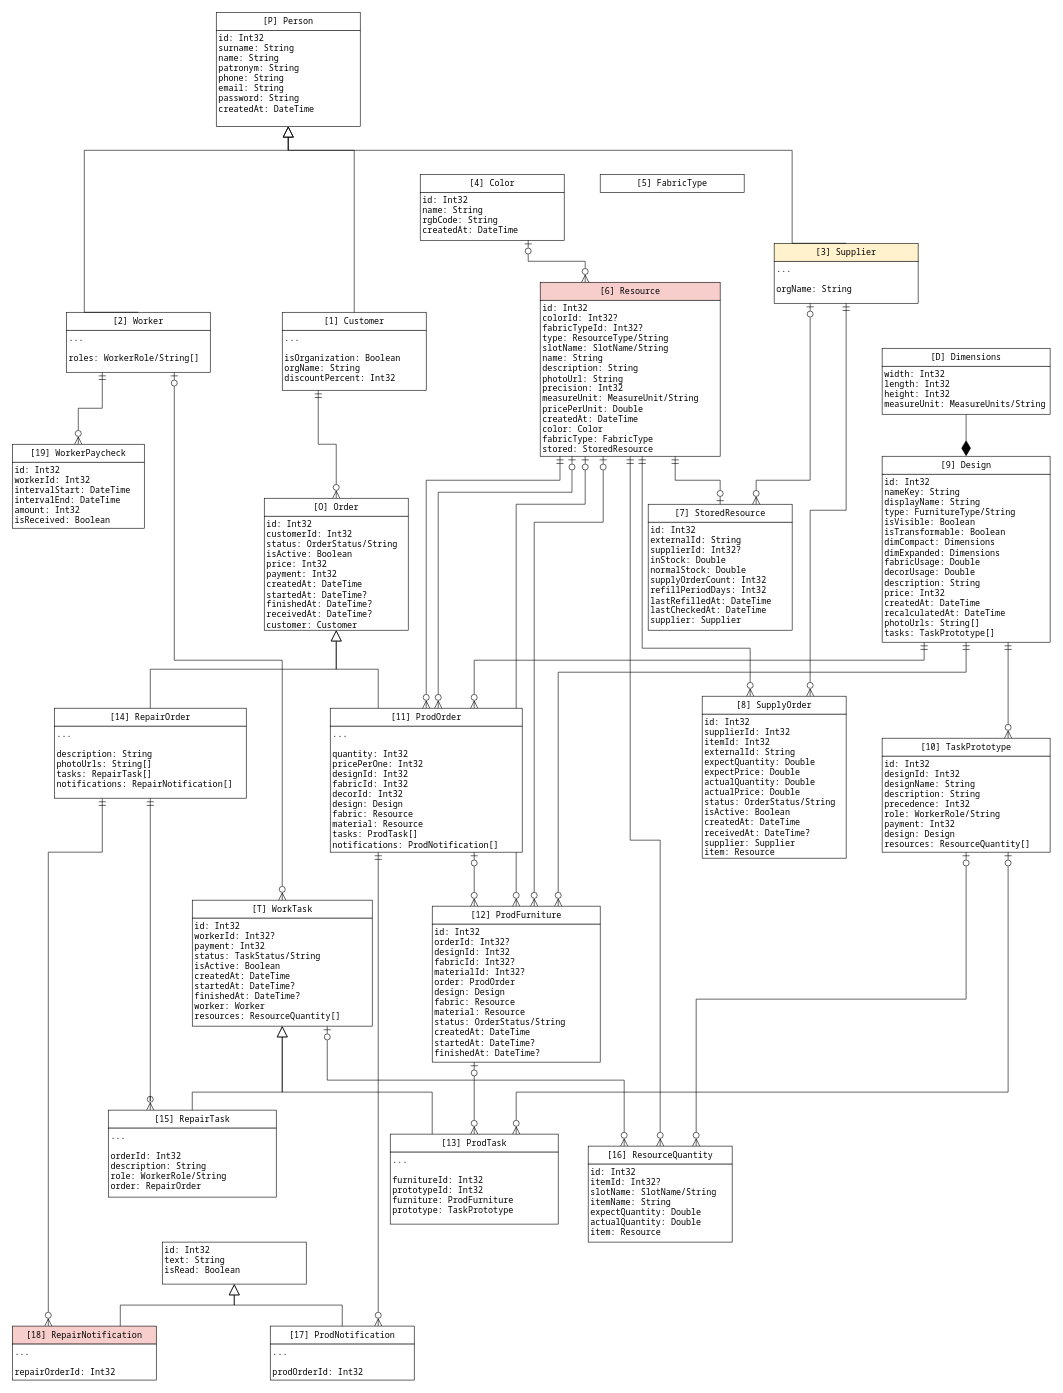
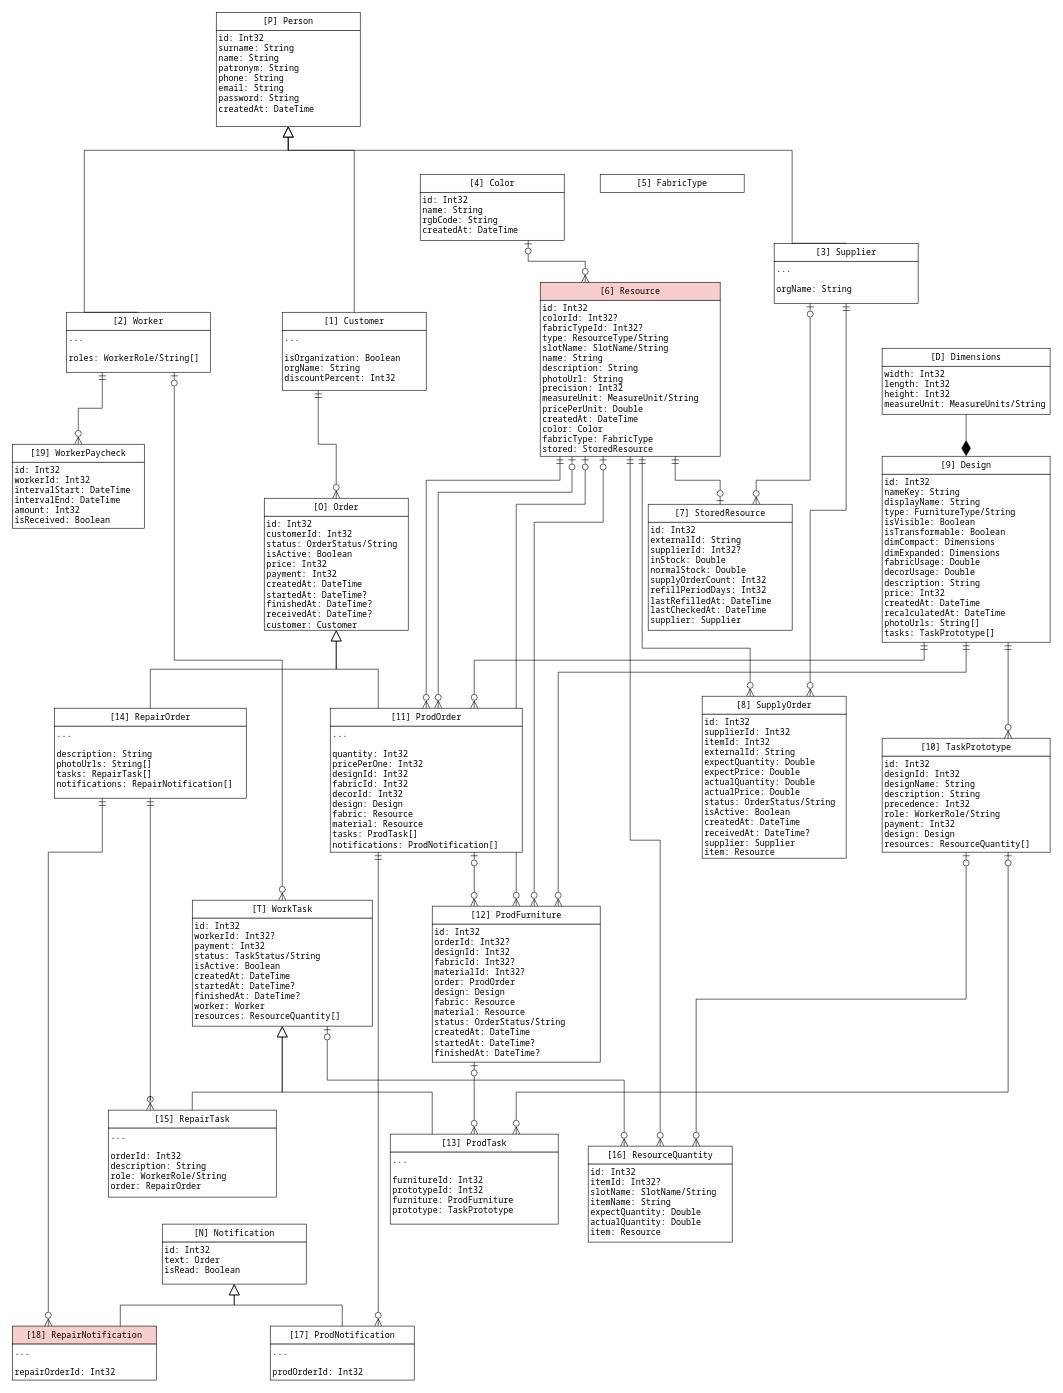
- <mxCell id="13" value="[3] Supplier" style="rounded=0;whiteSpace=wrap;html=1;fontFamily=Noto Sans Mono;fontSize=14;fillColor=#fff2cc;" parent="1" vertex="1"><mxGeometry x="1290" y="405" width="240" height="30" as="geometry" /></mxCell>
+ <mxCell id="13" value="[3] Supplier" style="rounded=0;whiteSpace=wrap;html=1;fontFamily=Noto Sans Mono;fontSize=14;" parent="1" vertex="1"><mxGeometry x="1290" y="405" width="240" height="30" as="geometry" /></mxCell>
+ <mxCell id="22" value="[N] Notification" style="rounded=0;whiteSpace=wrap;html=1;fontFamily=Noto Sans Mono;fontSize=14;" parent="1" vertex="1"><mxGeometry x="270" y="2040" width="240" height="30" as="geometry" /></mxCell>
- <mxCell id="23" value="id: Int32&lt;br&gt;text: String&lt;br&gt;isRead: Boolean" style="rounded=0;whiteSpace=wrap;html=1;fontFamily=Noto Sans Mono;fontSize=14;spacing=0;spacingLeft=4;align=left;verticalAlign=top;" parent="1" vertex="1"><mxGeometry x="270" y="2070" width="240" height="70" as="geometry" /></mxCell>
+ <mxCell id="23" value="id: Int32&lt;br&gt;text: Order&lt;br&gt;isRead: Boolean" style="rounded=0;whiteSpace=wrap;html=1;fontFamily=Noto Sans Mono;fontSize=14;spacing=0;spacingLeft=4;align=left;verticalAlign=top;" parent="1" vertex="1"><mxGeometry x="270" y="2070" width="240" height="70" as="geometry" /></mxCell>
